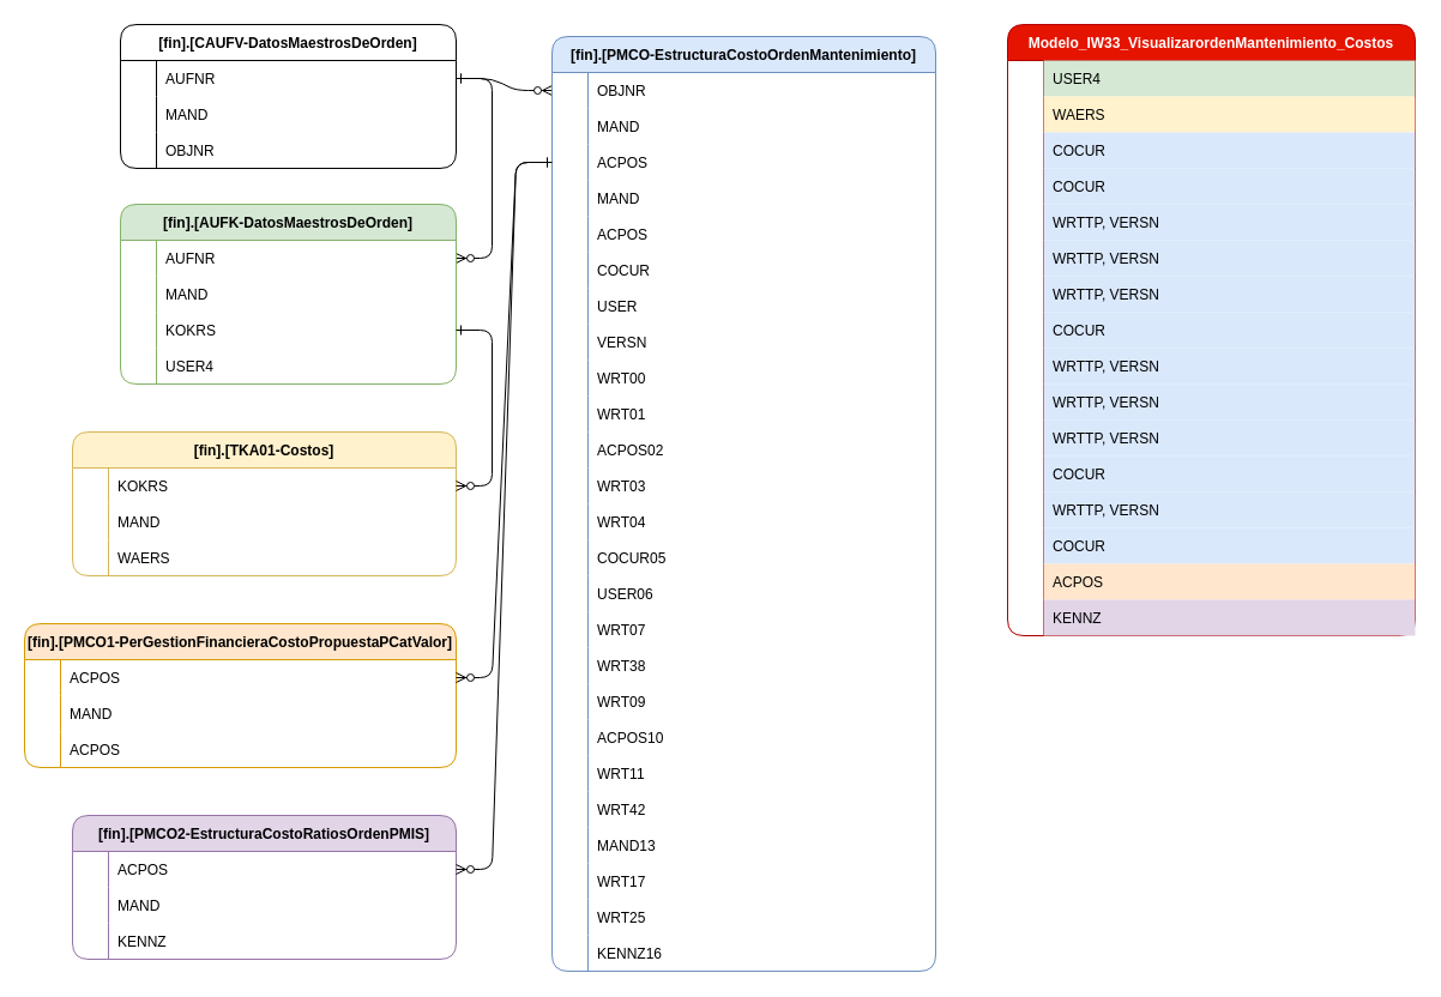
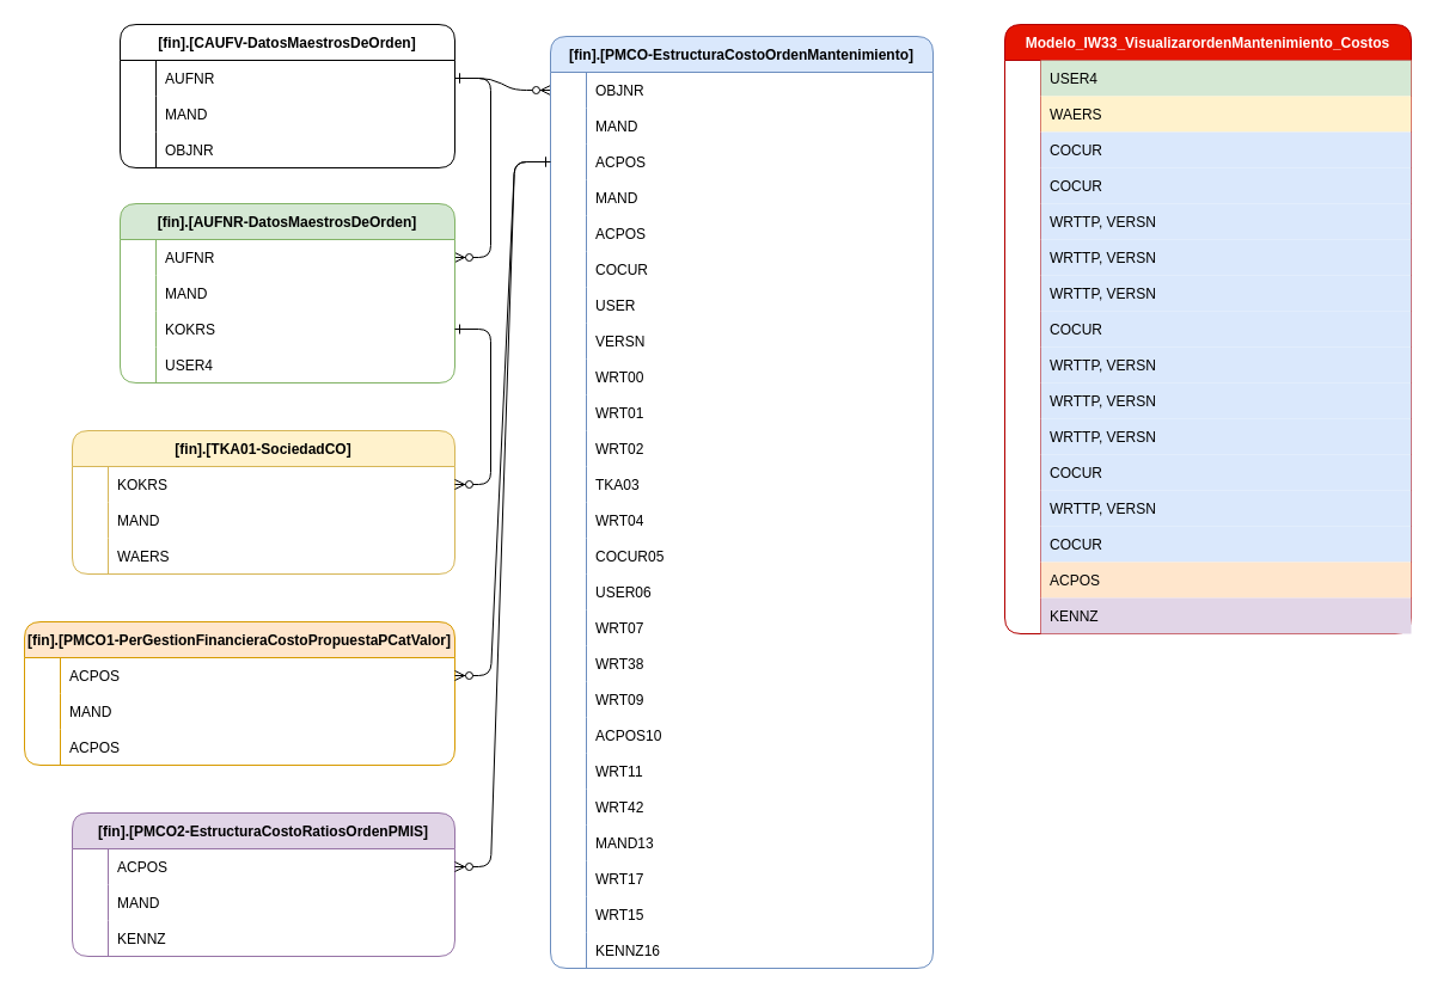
- <mxCell id="62" value="[fin].[AUFK-DatosMaestrosDeOrden]" style="shape=table;startSize=30;container=1;collapsible=1;childLayout=tableLayout;fixedRows=1;rowLines=0;fontStyle=1;align=center;resizeLast=1;rounded=1;fillColor=#d5e8d4;strokeColor=#82b366;" vertex="1" parent="1"><mxGeometry x="100" y="170" width="280" height="150" as="geometry" /></mxCell>
+ <mxCell id="62" value="[fin].[AUFNR-DatosMaestrosDeOrden]" style="shape=table;startSize=30;container=1;collapsible=1;childLayout=tableLayout;fixedRows=1;rowLines=0;fontStyle=1;align=center;resizeLast=1;rounded=1;fillColor=#d5e8d4;strokeColor=#82b366;" vertex="1" parent="1"><mxGeometry x="100" y="170" width="280" height="150" as="geometry" /></mxCell>
- <mxCell id="96" value="[fin].[TKA01-Costos]" style="shape=table;startSize=30;container=1;collapsible=1;childLayout=tableLayout;fixedRows=1;rowLines=0;fontStyle=1;align=center;resizeLast=1;rounded=1;fillColor=#fff2cc;strokeColor=#d6b656;" vertex="1" parent="1"><mxGeometry x="60" y="360" width="320" height="120" as="geometry" /></mxCell>
+ <mxCell id="96" value="[fin].[TKA01-SociedadCO]" style="shape=table;startSize=30;container=1;collapsible=1;childLayout=tableLayout;fixedRows=1;rowLines=0;fontStyle=1;align=center;resizeLast=1;rounded=1;fillColor=#fff2cc;strokeColor=#d6b656;" vertex="1" parent="1"><mxGeometry x="60" y="360" width="320" height="120" as="geometry" /></mxCell>
- <mxCell id="140" value="ACPOS02" style="shape=partialRectangle;overflow=hidden;connectable=0;fillColor=none;align=left;strokeColor=inherit;top=0;left=0;bottom=0;right=0;spacingLeft=6;" vertex="1" parent="138"><mxGeometry x="30" width="290" height="30" as="geometry"><mxRectangle width="290" height="30" as="alternateBounds" /></mxGeometry></mxCell>
+ <mxCell id="140" value="WRT02" style="shape=partialRectangle;overflow=hidden;connectable=0;fillColor=none;align=left;strokeColor=inherit;top=0;left=0;bottom=0;right=0;spacingLeft=6;" vertex="1" parent="138"><mxGeometry x="30" width="290" height="30" as="geometry"><mxRectangle width="290" height="30" as="alternateBounds" /></mxGeometry></mxCell>
- <mxCell id="143" value="WRT03" style="shape=partialRectangle;overflow=hidden;connectable=0;fillColor=none;align=left;strokeColor=inherit;top=0;left=0;bottom=0;right=0;spacingLeft=6;" vertex="1" parent="141"><mxGeometry x="30" width="290" height="30" as="geometry"><mxRectangle width="290" height="30" as="alternateBounds" /></mxGeometry></mxCell>
+ <mxCell id="143" value="TKA03" style="shape=partialRectangle;overflow=hidden;connectable=0;fillColor=none;align=left;strokeColor=inherit;top=0;left=0;bottom=0;right=0;spacingLeft=6;" vertex="1" parent="141"><mxGeometry x="30" width="290" height="30" as="geometry"><mxRectangle width="290" height="30" as="alternateBounds" /></mxGeometry></mxCell>
- <mxCell id="179" value="WRT25" style="shape=partialRectangle;overflow=hidden;connectable=0;fillColor=none;align=left;strokeColor=inherit;top=0;left=0;bottom=0;right=0;spacingLeft=6;" vertex="1" parent="177"><mxGeometry x="30" width="290" height="30" as="geometry"><mxRectangle width="290" height="30" as="alternateBounds" /></mxGeometry></mxCell>
+ <mxCell id="179" value="WRT15" style="shape=partialRectangle;overflow=hidden;connectable=0;fillColor=none;align=left;strokeColor=inherit;top=0;left=0;bottom=0;right=0;spacingLeft=6;" vertex="1" parent="177"><mxGeometry x="30" width="290" height="30" as="geometry"><mxRectangle width="290" height="30" as="alternateBounds" /></mxGeometry></mxCell>
